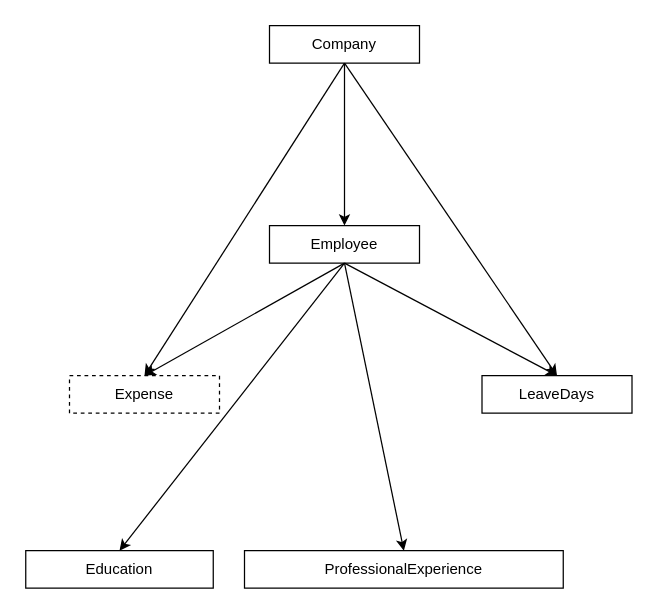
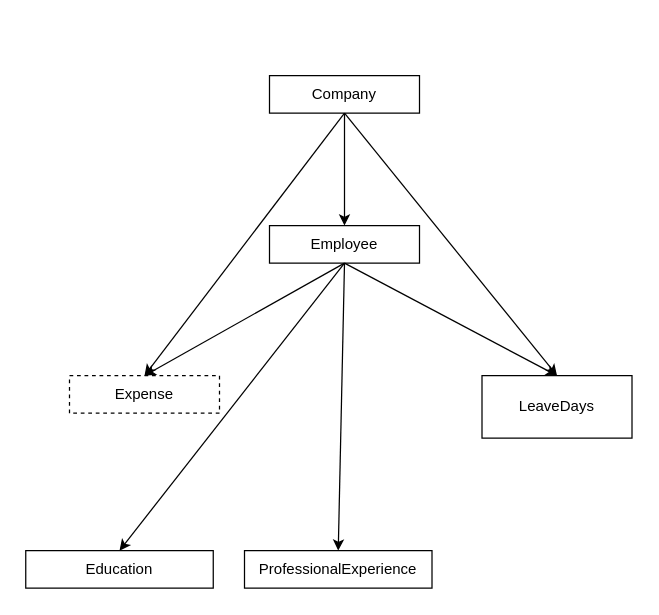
- <mxCell id="2" value="Company" style="rounded=0;whiteSpace=wrap;html=1;" vertex="1" parent="1"><mxGeometry x="215" y="20" width="120" height="30" as="geometry" /></mxCell>
+ <mxCell id="2" value="Company" style="rounded=0;whiteSpace=wrap;html=1;" vertex="1" parent="1"><mxGeometry x="215" y="60" width="120" height="30" as="geometry" /></mxCell>
- <mxCell id="6" value="LeaveDays" style="rounded=0;whiteSpace=wrap;html=1;" vertex="1" parent="1"><mxGeometry x="385" y="300" width="120" height="30" as="geometry" /></mxCell>
+ <mxCell id="6" value="LeaveDays" style="rounded=0;whiteSpace=wrap;html=1;" vertex="1" parent="1"><mxGeometry x="385" y="300" width="120" height="50" as="geometry" /></mxCell>
- <mxCell id="11" value="ProfessionalExperience" style="rounded=0;whiteSpace=wrap;html=1;" vertex="1" parent="1"><mxGeometry x="195" y="440" width="255" height="30" as="geometry" /></mxCell>
+ <mxCell id="11" value="ProfessionalExperience" style="rounded=0;whiteSpace=wrap;html=1;" vertex="1" parent="1"><mxGeometry x="195" y="440" width="150" height="30" as="geometry" /></mxCell>
